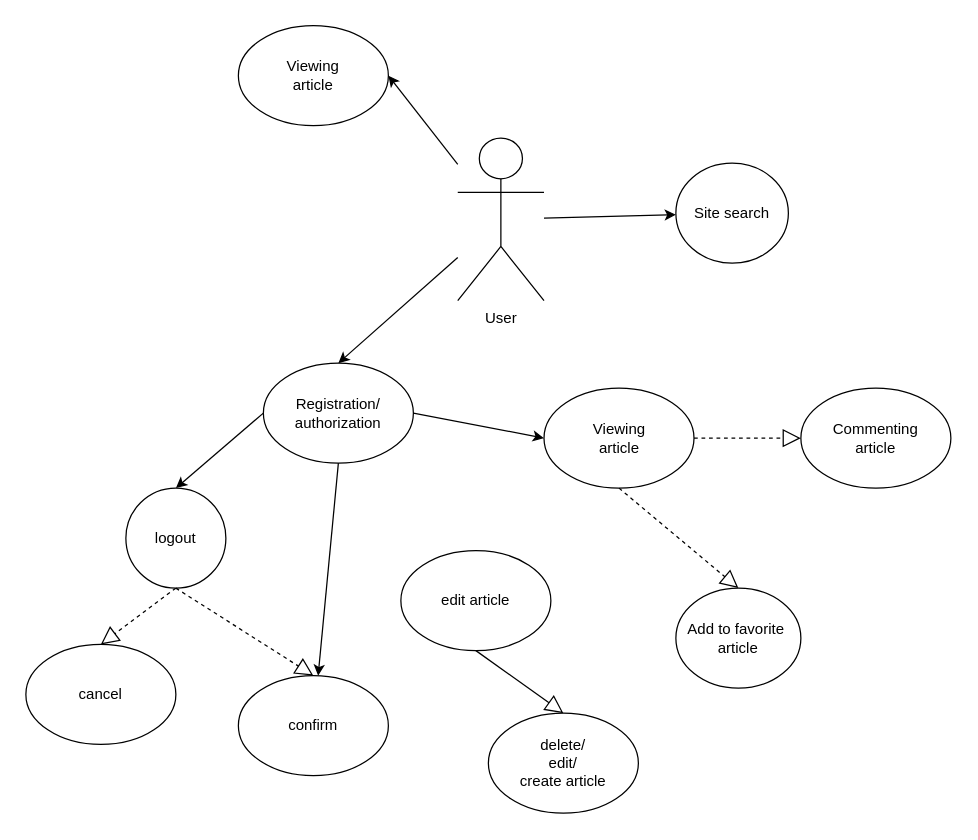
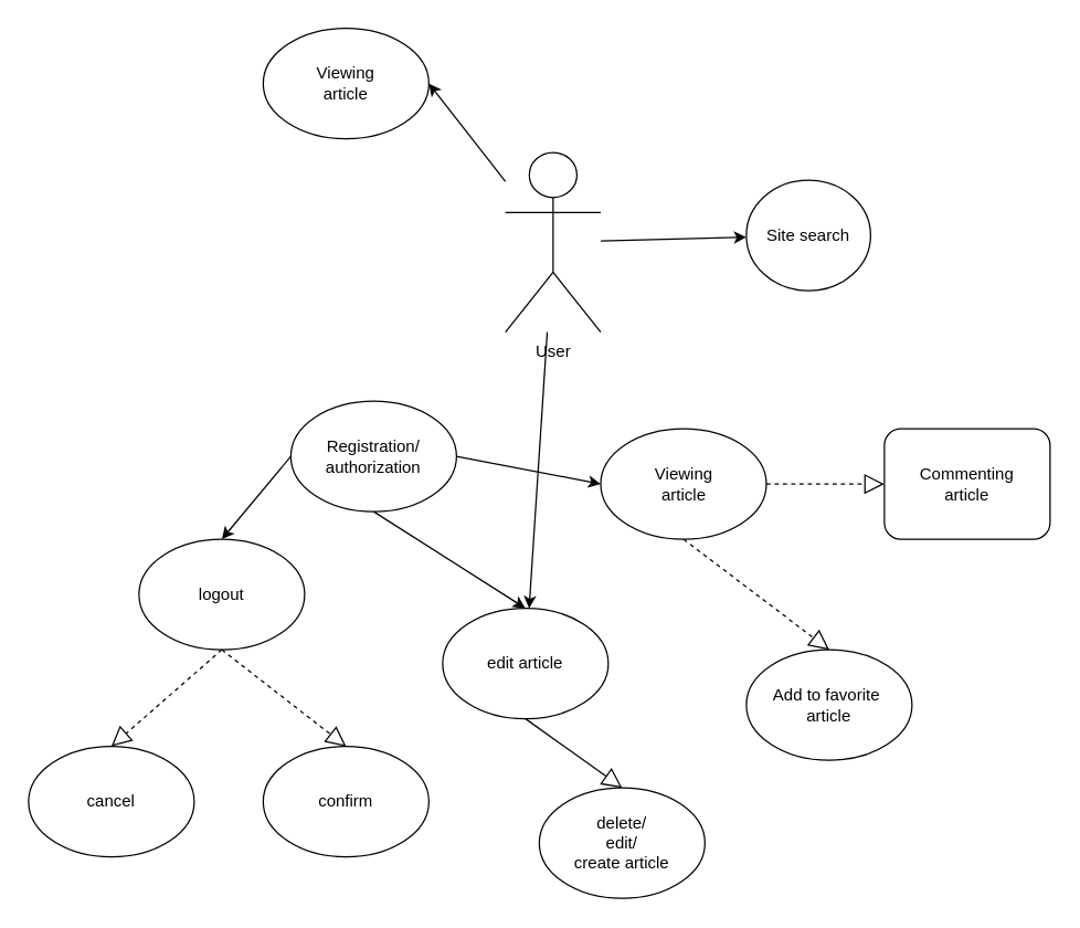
- <mxCell id="14" value="" style="endArrow=classic;html=1;entryX=0.5;entryY=0;entryDx=0;entryDy=0;" parent="1" source="2" target="3" edge="1"><mxGeometry width="50" height="50" relative="1" as="geometry"><mxPoint x="370" y="320" as="sourcePoint" /><mxPoint x="420" y="270" as="targetPoint" /></mxGeometry></mxCell>
+ <mxCell id="14" value="" style="endArrow=classic;html=1;" parent="1" source="2" target="6" edge="1"><mxGeometry width="50" height="50" relative="1" as="geometry"><mxPoint x="370" y="320" as="sourcePoint" /><mxPoint x="420" y="270" as="targetPoint" /></mxGeometry></mxCell>
- <mxCell id="15" value="Commenting&lt;br&gt;article" style="ellipse;whiteSpace=wrap;html=1;" parent="1" vertex="1"><mxGeometry x="640" y="310" width="120" height="80" as="geometry" /></mxCell>
+ <mxCell id="15" value="Commenting&lt;br&gt;article" style="whiteSpace=wrap;html=1;rounded=1;" parent="1" vertex="1"><mxGeometry x="640" y="310" width="120" height="80" as="geometry" /></mxCell>
- <mxCell id="8" value="logout" style="ellipse;whiteSpace=wrap;html=1;" parent="1" vertex="1"><mxGeometry x="100" y="390" width="80" height="80" as="geometry" /></mxCell>
+ <mxCell id="8" value="logout" style="ellipse;whiteSpace=wrap;html=1;" parent="1" vertex="1"><mxGeometry x="100" y="390" width="120" height="80" as="geometry" /></mxCell>
- <mxCell id="12" value="" style="endArrow=classic;html=1;exitX=0.5;exitY=1;exitDx=0;exitDy=0;" parent="1" source="3" target="18" edge="1"><mxGeometry width="50" height="50" relative="1" as="geometry"><mxPoint x="370" y="320" as="sourcePoint" /><mxPoint x="420" y="270" as="targetPoint" /></mxGeometry></mxCell>
+ <mxCell id="12" value="" style="endArrow=classic;html=1;entryX=0.5;entryY=0;entryDx=0;entryDy=0;exitX=0.5;exitY=1;exitDx=0;exitDy=0;" parent="1" source="3" target="6" edge="1"><mxGeometry width="50" height="50" relative="1" as="geometry"><mxPoint x="370" y="320" as="sourcePoint" /><mxPoint x="420" y="270" as="targetPoint" /></mxGeometry></mxCell>
- <mxCell id="7" value="Add to favorite&amp;nbsp;&lt;br&gt;article" style="ellipse;whiteSpace=wrap;html=1;" parent="1" vertex="1"><mxGeometry x="540" y="470" width="100" height="80" as="geometry" /></mxCell>
+ <mxCell id="7" value="Add to favorite&amp;nbsp;&lt;br&gt;article" style="ellipse;whiteSpace=wrap;html=1;" parent="1" vertex="1"><mxGeometry x="540" y="470" width="120" height="80" as="geometry" /></mxCell>
- <mxCell id="20" value="cancel" style="ellipse;whiteSpace=wrap;html=1;" parent="1" vertex="1"><mxGeometry x="20" y="515" width="120" height="80" as="geometry" /></mxCell>
+ <mxCell id="20" value="cancel" style="ellipse;whiteSpace=wrap;html=1;" parent="1" vertex="1"><mxGeometry x="20" y="540" width="120" height="80" as="geometry" /></mxCell>
